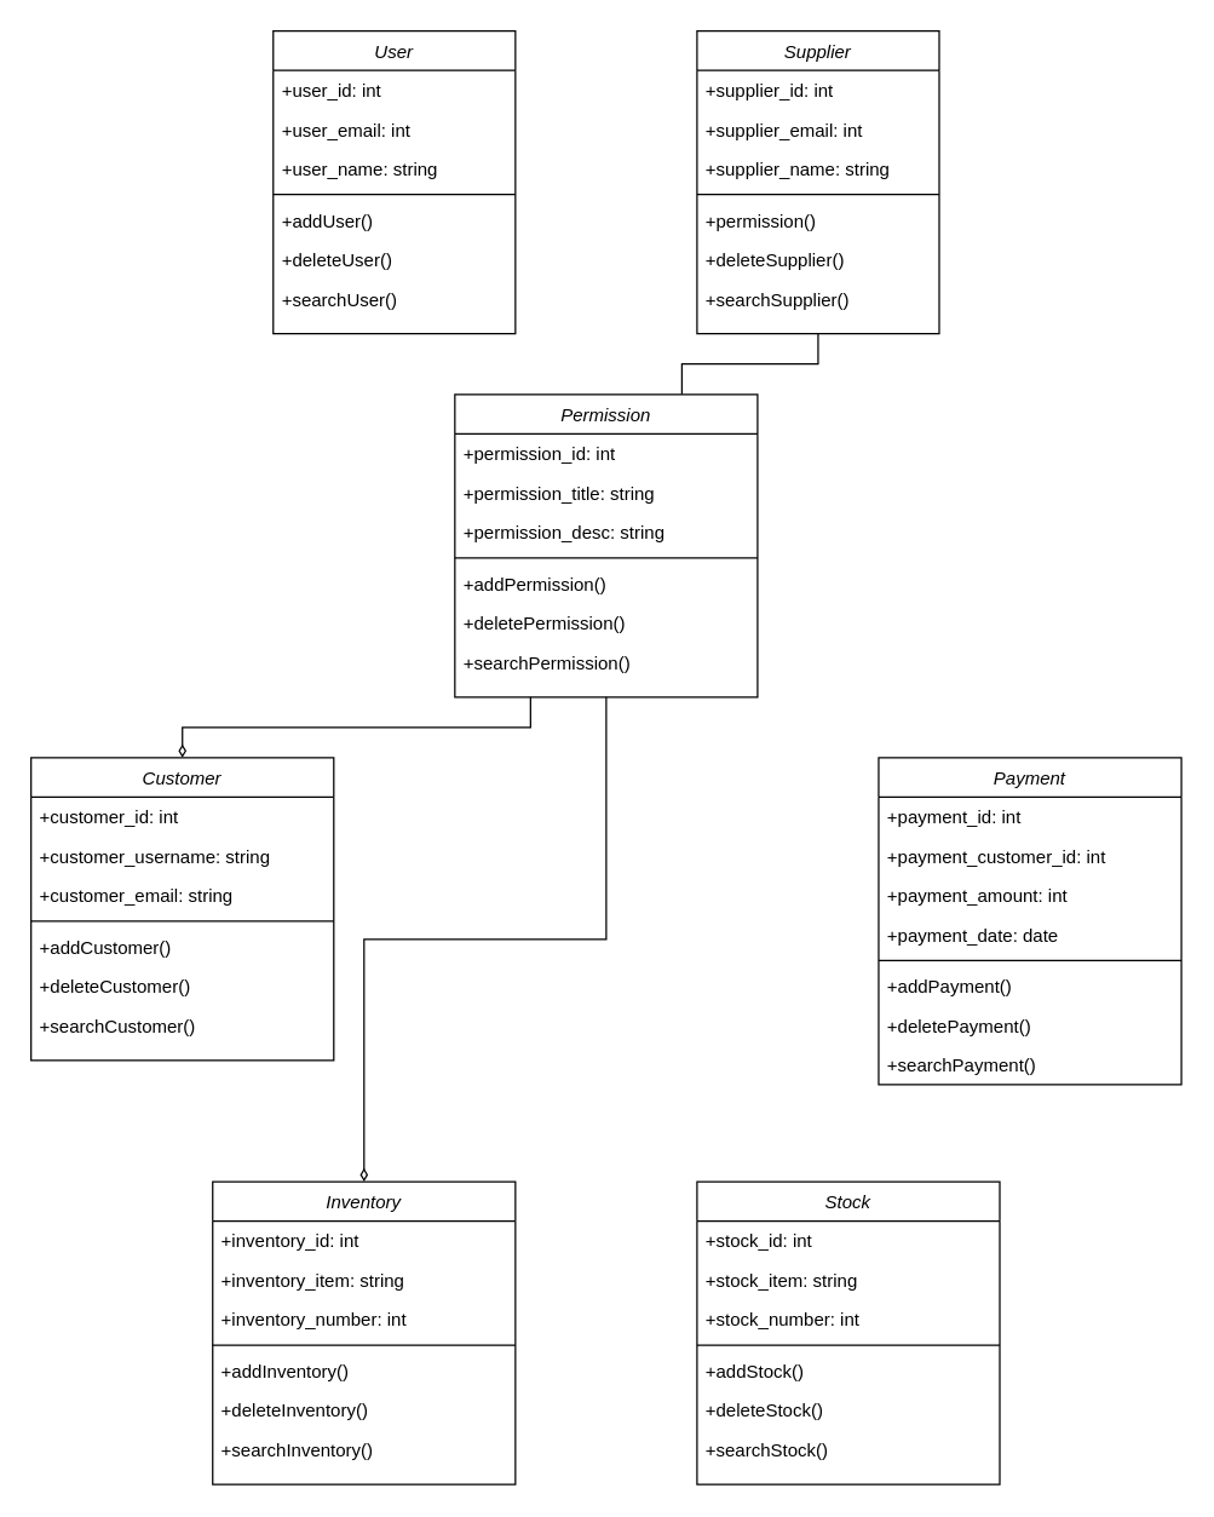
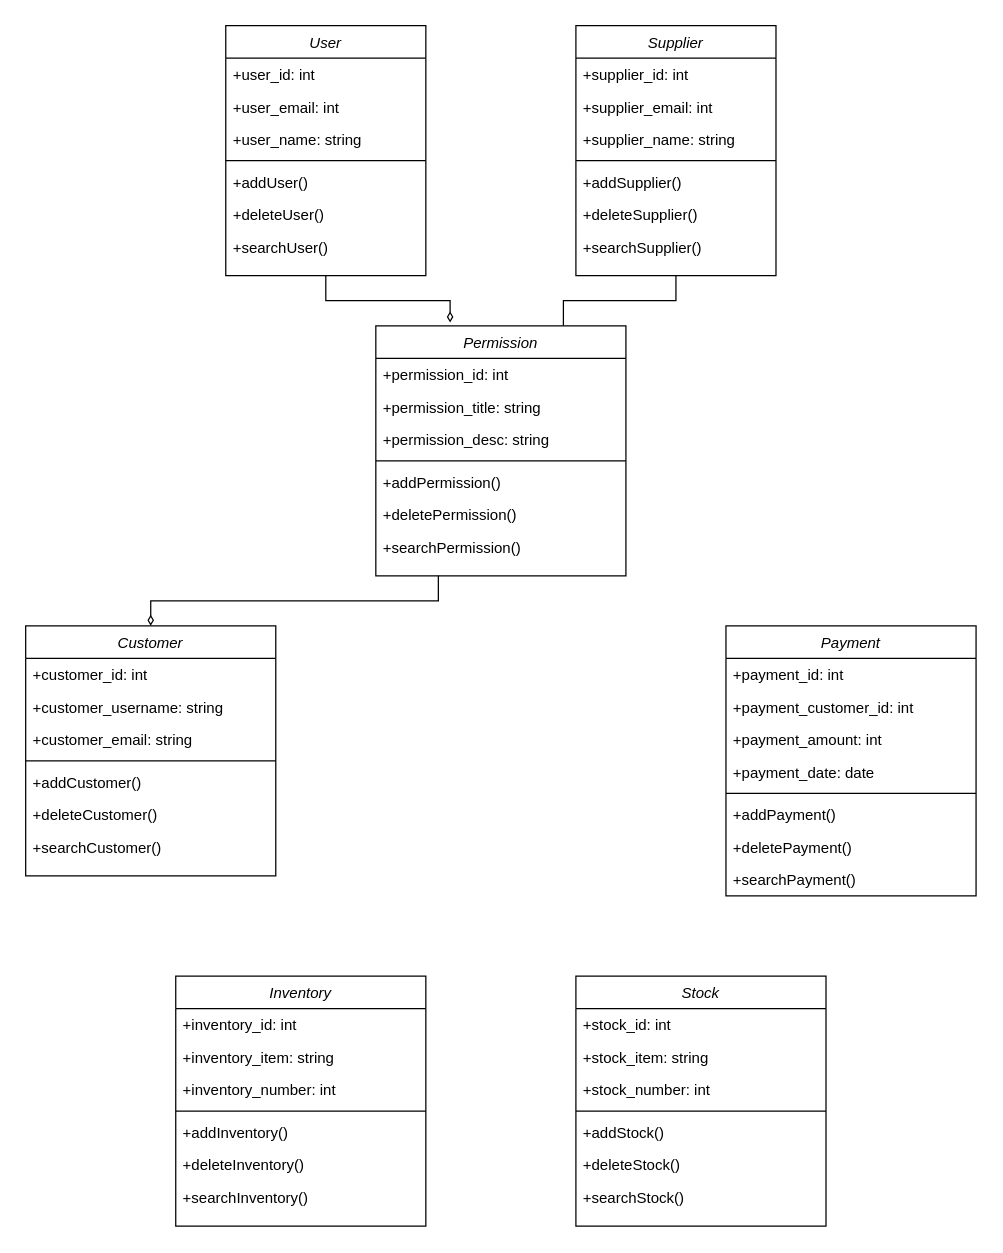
- <mxCell id="17" value="+permission()" style="text;align=left;verticalAlign=top;spacingLeft=4;spacingRight=4;overflow=hidden;rotatable=0;points=[[0,0.5],[1,0.5]];portConstraint=eastwest;" vertex="1" parent="12"><mxGeometry y="112" width="160" height="26" as="geometry" /></mxCell>
+ <mxCell id="17" value="+addSupplier()" style="text;align=left;verticalAlign=top;spacingLeft=4;spacingRight=4;overflow=hidden;rotatable=0;points=[[0,0.5],[1,0.5]];portConstraint=eastwest;" vertex="1" parent="12"><mxGeometry y="112" width="160" height="26" as="geometry" /></mxCell>
+ <mxCell id="2" style="edgeStyle=orthogonalEdgeStyle;rounded=0;orthogonalLoop=1;jettySize=auto;html=1;exitX=0.5;exitY=1;exitDx=0;exitDy=0;entryX=0.297;entryY=-0.013;entryDx=0;entryDy=0;entryPerimeter=0;endArrow=diamondThin;endFill=0;" edge="1" parent="1" source="3" target="22"><mxGeometry relative="1" as="geometry" /></mxCell>
- <mxCell id="21" style="edgeStyle=orthogonalEdgeStyle;rounded=0;orthogonalLoop=1;jettySize=auto;html=1;exitX=0.5;exitY=1;exitDx=0;exitDy=0;endArrow=diamondThin;endFill=0;" edge="1" parent="1" source="22" target="47"><mxGeometry relative="1" as="geometry" /></mxCell>
